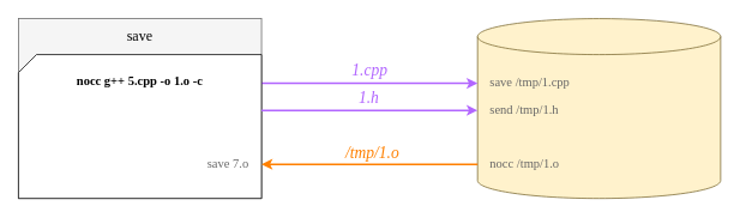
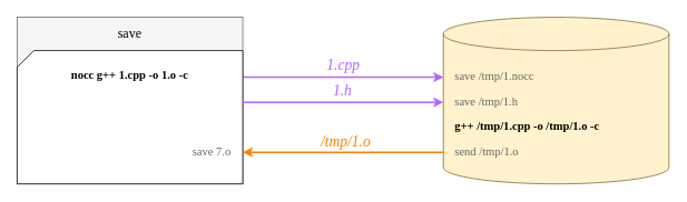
- <mxCell id="6" value="nocc g++ 5.cpp -o 1.o -c" style="shape=card;whiteSpace=wrap;html=1;sketch=0;fillStyle=auto;fontSize=14;fontColor=#000000;fillColor=default;gradientColor=none;fontFamily=MonacoB2;fontStyle=1;size=20;verticalAlign=top;spacingTop=16;" parent="1" vertex="1"><mxGeometry x="20" y="60" width="270" height="160" as="geometry" /></mxCell>
+ <mxCell id="6" value="nocc g++ 1.cpp -o 1.o -c" style="shape=card;whiteSpace=wrap;html=1;sketch=0;fillStyle=auto;fontSize=14;fontColor=#000000;fillColor=default;gradientColor=none;fontFamily=MonacoB2;fontStyle=1;size=20;verticalAlign=top;spacingTop=16;" parent="1" vertex="1"><mxGeometry x="20" y="60" width="270" height="160" as="geometry" /></mxCell>
- <mxCell id="7" value="save /tmp/1.cpp" style="text;html=1;strokeColor=none;fillColor=none;align=left;verticalAlign=middle;whiteSpace=wrap;rounded=0;sketch=0;fillStyle=auto;fontFamily=Verdana;fontSize=14;fontColor=#666;" parent="1" vertex="1"><mxGeometry x="542" y="77" width="180" height="30" as="geometry" /></mxCell>
+ <mxCell id="7" value="save /tmp/1.nocc" style="text;html=1;strokeColor=none;fillColor=none;align=left;verticalAlign=middle;whiteSpace=wrap;rounded=0;sketch=0;fillStyle=auto;fontFamily=Verdana;fontSize=14;fontColor=#666;" parent="1" vertex="1"><mxGeometry x="542" y="77" width="180" height="30" as="geometry" /></mxCell>
- <mxCell id="10" value="send /tmp/1.h" style="text;html=1;strokeColor=none;fillColor=none;align=left;verticalAlign=middle;whiteSpace=wrap;rounded=0;sketch=0;fillStyle=auto;fontFamily=Verdana;fontSize=14;fontColor=#666;" parent="1" vertex="1"><mxGeometry x="542" y="107" width="180" height="30" as="geometry" /></mxCell>
+ <mxCell id="10" value="save /tmp/1.h" style="text;html=1;strokeColor=none;fillColor=none;align=left;verticalAlign=middle;whiteSpace=wrap;rounded=0;sketch=0;fillStyle=auto;fontFamily=Verdana;fontSize=14;fontColor=#666;" parent="1" vertex="1"><mxGeometry x="542" y="107" width="180" height="30" as="geometry" /></mxCell>
+ <mxCell id="11" value="g++ /tmp/1.cpp -o /tmp/1.o -c" style="text;html=1;strokeColor=none;fillColor=none;align=left;verticalAlign=middle;whiteSpace=wrap;rounded=0;sketch=0;fillStyle=auto;fontFamily=MonacoB2;fontSize=14;fontColor=#000000;fontStyle=1" parent="1" vertex="1"><mxGeometry x="542" y="137" width="250" height="30" as="geometry" /></mxCell>
- <mxCell id="13" value="nocc /tmp/1.o" style="text;html=1;strokeColor=none;fillColor=none;align=left;verticalAlign=middle;whiteSpace=wrap;rounded=0;sketch=0;fillStyle=auto;fontFamily=Verdana;fontSize=14;fontColor=#666;" parent="1" vertex="1"><mxGeometry x="542" y="167" width="180" height="30" as="geometry" /></mxCell>
+ <mxCell id="13" value="send /tmp/1.o" style="text;html=1;strokeColor=none;fillColor=none;align=left;verticalAlign=middle;whiteSpace=wrap;rounded=0;sketch=0;fillStyle=auto;fontFamily=Verdana;fontSize=14;fontColor=#666;" parent="1" vertex="1"><mxGeometry x="542" y="167" width="180" height="30" as="geometry" /></mxCell>
